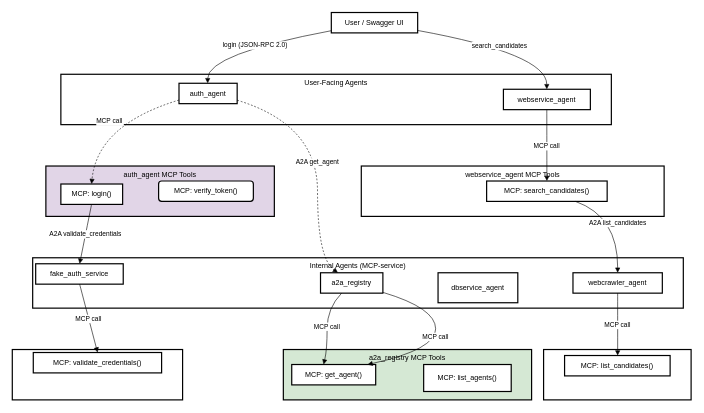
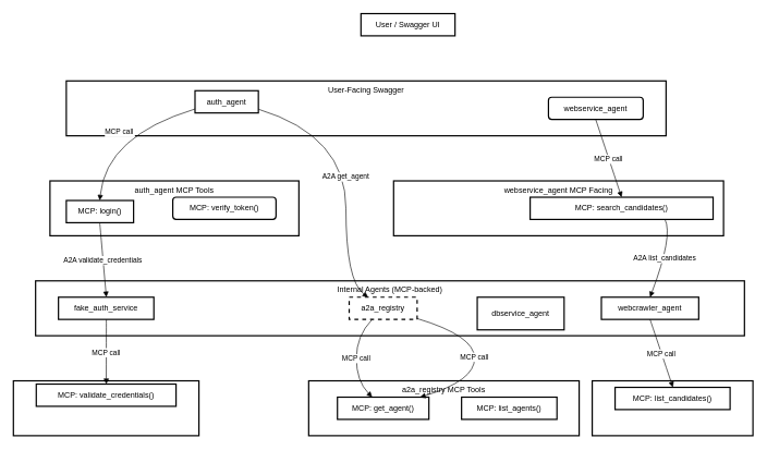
- <mxCell id="23" value="login (JSON-RPC 2.0)" style="curved=1;startArrow=none;endArrow=block;exitX=0.001;exitY=0.891;entryX=0.493;entryY=0;rounded=0;" edge="1" parent="1" source="22" target="20"><mxGeometry relative="1" as="geometry"><Array as="points"><mxPoint x="346" y="89" /></Array></mxGeometry></mxCell>
- <mxCell id="29" value="search_candidates" style="curved=1;startArrow=none;endArrow=block;exitX=0.998;exitY=0.878;entryX=0.499;entryY=0;rounded=0;" edge="1" parent="1" source="22" target="21"><mxGeometry relative="1" as="geometry"><Array as="points"><mxPoint x="911" y="89" /></Array></mxGeometry></mxCell>
- <mxCell id="19" value="User-Facing Agents" style="whiteSpace=wrap;strokeWidth=2;verticalAlign=top;" vertex="1" parent="1"><mxGeometry x="101" y="123" width="918" height="84" as="geometry" /></mxCell>
+ <mxCell id="19" value="User-Facing Swagger" style="whiteSpace=wrap;strokeWidth=2;verticalAlign=top;" vertex="1" parent="1"><mxGeometry x="101" y="123" width="918" height="84" as="geometry" /></mxCell>
- <mxCell id="21" value="webservice_agent" style="whiteSpace=wrap;strokeWidth=2;" vertex="1" parent="1"><mxGeometry x="839" y="148" width="145" height="34" as="geometry" /></mxCell>
+ <mxCell id="21" value="webservice_agent" style="whiteSpace=wrap;strokeWidth=2;rounded=1;" vertex="1" parent="1"><mxGeometry x="839" y="148" width="145" height="34" as="geometry" /></mxCell>
- <mxCell id="24" value="MCP call" style="curved=1;startArrow=none;endArrow=block;exitX=-0.004;exitY=0.825;entryX=0.497;entryY=0;rounded=0;dashed=1;" edge="1" parent="1" source="20" target="12"><mxGeometry relative="1" as="geometry"><Array as="points"><mxPoint x="162" y="207" /></Array></mxGeometry></mxCell>
+ <mxCell id="24" value="MCP call" style="curved=1;startArrow=none;endArrow=block;exitX=-0.004;exitY=0.825;entryX=0.497;entryY=0;rounded=0;" edge="1" parent="1" source="20" target="12"><mxGeometry relative="1" as="geometry"><Array as="points"><mxPoint x="162" y="207" /></Array></mxGeometry></mxCell>
- <mxCell id="11" value="auth_agent MCP Tools" style="whiteSpace=wrap;strokeWidth=2;verticalAlign=top;fillColor=#e1d5e7;" vertex="1" parent="1"><mxGeometry x="76" y="276" width="381" height="84" as="geometry" /></mxCell>
+ <mxCell id="11" value="auth_agent MCP Tools" style="whiteSpace=wrap;strokeWidth=2;verticalAlign=top;" vertex="1" parent="1"><mxGeometry x="76" y="276" width="381" height="84" as="geometry" /></mxCell>
- <mxCell id="7" value="webservice_agent MCP Tools" style="whiteSpace=wrap;strokeWidth=2;verticalAlign=top;" vertex="1" parent="1"><mxGeometry x="602" y="276" width="505" height="84" as="geometry" /></mxCell>
+ <mxCell id="7" value="webservice_agent MCP Facing" style="whiteSpace=wrap;strokeWidth=2;verticalAlign=top;" vertex="1" parent="1"><mxGeometry x="602" y="276" width="505" height="84" as="geometry" /></mxCell>
- <mxCell id="8" value="MCP: search_candidates()" style="whiteSpace=wrap;strokeWidth=2;" vertex="1" parent="1"><mxGeometry x="811" y="301" width="201" height="34" as="geometry" /></mxCell>
+ <mxCell id="8" value="MCP: search_candidates()" style="whiteSpace=wrap;strokeWidth=2;" vertex="1" parent="1"><mxGeometry x="811" y="301" width="280" height="34" as="geometry" /></mxCell>
- <mxCell id="25" value="A2A get_agent" style="curved=1;startArrow=none;endArrow=block;exitX=0.991;exitY=0.825;entryX=0.278;entryY=0;rounded=0;dashed=1;" edge="1" parent="1" source="20" target="18"><mxGeometry relative="1" as="geometry"><Array as="points"><mxPoint x="529" y="207" /><mxPoint x="529" y="429" /></Array></mxGeometry></mxCell>
+ <mxCell id="25" value="A2A get_agent" style="curved=1;startArrow=none;endArrow=block;exitX=0.991;exitY=0.825;entryX=0.278;entryY=0;rounded=0;" edge="1" parent="1" source="20" target="18"><mxGeometry relative="1" as="geometry"><Array as="points"><mxPoint x="529" y="207" /><mxPoint x="529" y="429" /></Array></mxGeometry></mxCell>
- <mxCell id="14" value="Internal Agents (MCP-service)" style="whiteSpace=wrap;strokeWidth=2;verticalAlign=top;" vertex="1" parent="1"><mxGeometry x="54" y="429" width="1085" height="84" as="geometry" /></mxCell>
+ <mxCell id="14" value="Internal Agents (MCP-backed)" style="whiteSpace=wrap;strokeWidth=2;verticalAlign=top;" vertex="1" parent="1"><mxGeometry x="54" y="429" width="1085" height="84" as="geometry" /></mxCell>
- <mxCell id="15" value="fake_auth_service" style="whiteSpace=wrap;strokeWidth=2;" vertex="1" parent="1"><mxGeometry x="59" y="439" width="146" height="34" as="geometry" /></mxCell>
+ <mxCell id="15" value="fake_auth_service" style="whiteSpace=wrap;strokeWidth=2;" vertex="1" parent="1"><mxGeometry x="89" y="454" width="146" height="34" as="geometry" /></mxCell>
- <mxCell id="18" value="a2a_registry" style="whiteSpace=wrap;strokeWidth=2;" vertex="1" parent="1"><mxGeometry x="534" y="454" width="104" height="34" as="geometry" /></mxCell>
+ <mxCell id="18" value="a2a_registry" style="whiteSpace=wrap;strokeWidth=2;dashed=1;" vertex="1" parent="1"><mxGeometry x="534" y="454" width="104" height="34" as="geometry" /></mxCell>
- <mxCell id="16" value="webcrawler_agent" style="whiteSpace=wrap;strokeWidth=2;" vertex="1" parent="1"><mxGeometry x="955" y="454" width="149" height="34" as="geometry" /></mxCell>
+ <mxCell id="16" value="webcrawler_agent" style="whiteSpace=wrap;strokeWidth=2;" vertex="1" parent="1"><mxGeometry x="920" y="454" width="149" height="34" as="geometry" /></mxCell>
- <mxCell id="3" value="MCP: get_agent()" style="whiteSpace=wrap;strokeWidth=2;" vertex="1" parent="1"><mxGeometry x="486" y="607" width="140" height="34" as="geometry" /></mxCell>
+ <mxCell id="3" value="MCP: get_agent()" style="whiteSpace=wrap;strokeWidth=2;" vertex="1" parent="1"><mxGeometry x="516" y="607" width="140" height="34" as="geometry" /></mxCell>
- <mxCell id="2" value="a2a_registry MCP Tools" style="whiteSpace=wrap;strokeWidth=2;verticalAlign=top;fillColor=#d5e8d4;" vertex="1" parent="1"><mxGeometry x="472" y="582" width="414" height="84" as="geometry" /></mxCell>
+ <mxCell id="2" value="a2a_registry MCP Tools" style="whiteSpace=wrap;strokeWidth=2;verticalAlign=top;" vertex="1" parent="1"><mxGeometry x="472" y="582" width="414" height="84" as="geometry" /></mxCell>
- <mxCell id="4" value="MCP: list_agents()" style="whiteSpace=wrap;strokeWidth=2;" vertex="1" parent="1"><mxGeometry x="706" y="607" width="146" height="45" as="geometry" /></mxCell>
+ <mxCell id="4" value="MCP: list_agents()" style="whiteSpace=wrap;strokeWidth=2;" vertex="1" parent="1"><mxGeometry x="706" y="607" width="146" height="34" as="geometry" /></mxCell>
